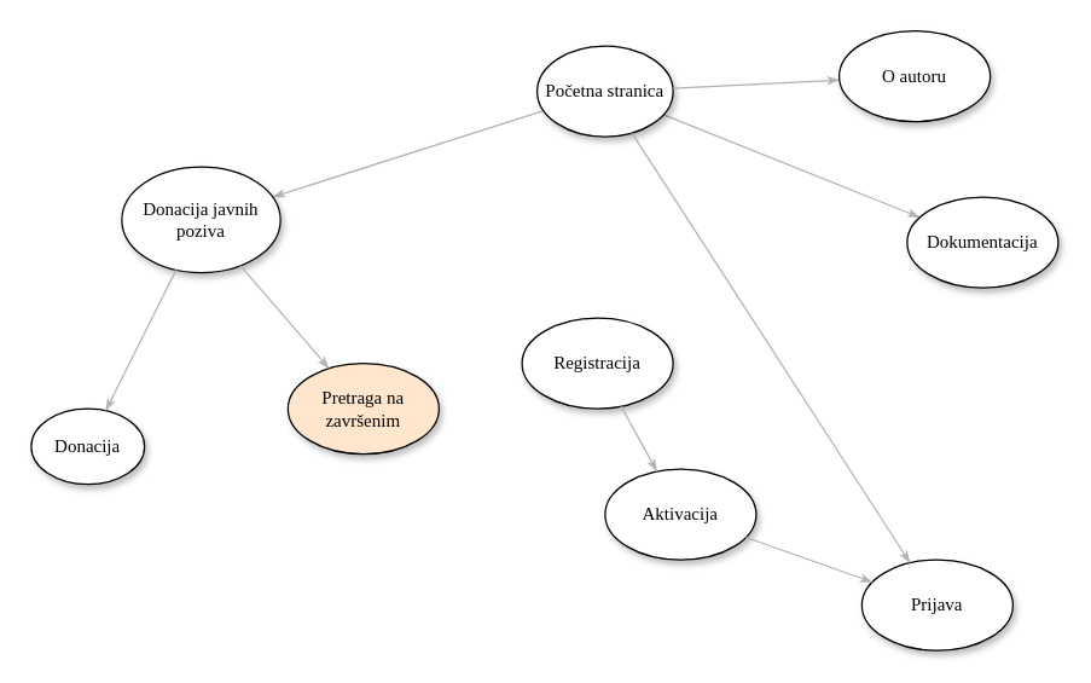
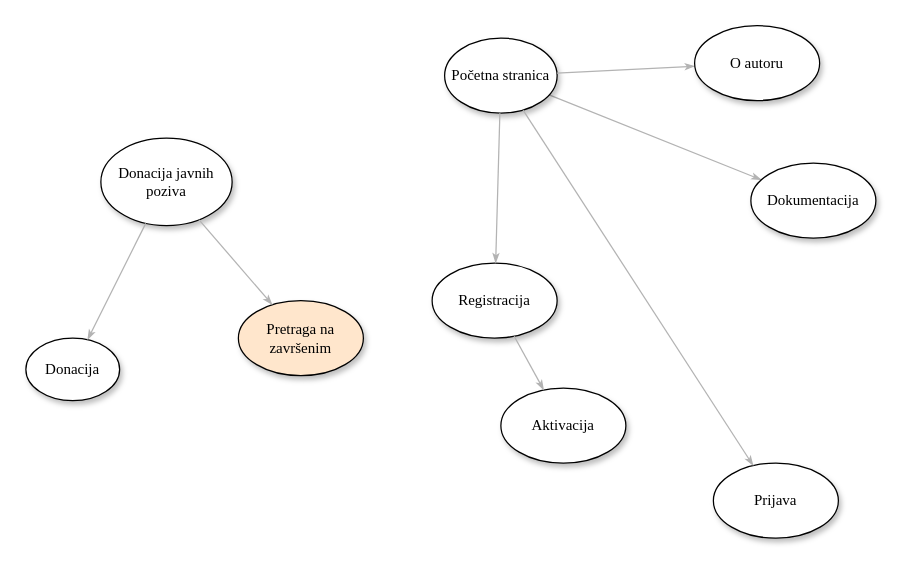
- <mxCell id="2" value="" style="edgeStyle=none;rounded=1;html=1;labelBackgroundColor=none;startArrow=none;startFill=0;startSize=5;endArrow=classicThin;endFill=1;endSize=5;jettySize=auto;orthogonalLoop=1;strokeColor=#B3B3B3;strokeWidth=1;fontFamily=Verdana;fontSize=12" parent="1" source="4" target="6" edge="1"><mxGeometry relative="1" as="geometry" /></mxCell>
+ <mxCell id="16" value="" style="edgeStyle=none;rounded=1;html=1;labelBackgroundColor=none;startArrow=none;startFill=0;startSize=5;endArrow=classicThin;endFill=1;endSize=5;jettySize=auto;orthogonalLoop=1;strokeColor=#B3B3B3;strokeWidth=1;fontFamily=Verdana;fontSize=12" edge="1" parent="1" source="4" target="15"><mxGeometry relative="1" as="geometry"><mxPoint x="368.567" y="111.637" as="sourcePoint" /><mxPoint x="439.996" y="198.361" as="targetPoint" /></mxGeometry></mxCell>
- <mxCell id="19" value="" style="edgeStyle=none;rounded=1;html=1;labelBackgroundColor=none;startArrow=none;startFill=0;startSize=5;endArrow=classicThin;endFill=1;endSize=5;jettySize=auto;orthogonalLoop=1;strokeColor=#B3B3B3;strokeWidth=1;fontFamily=Verdana;fontSize=12" edge="1" parent="1" source="17" target="13"><mxGeometry relative="1" as="geometry"><mxPoint x="420.651" y="278.492" as="sourcePoint" /><mxPoint x="444.331" y="321.511" as="targetPoint" /></mxGeometry></mxCell>
